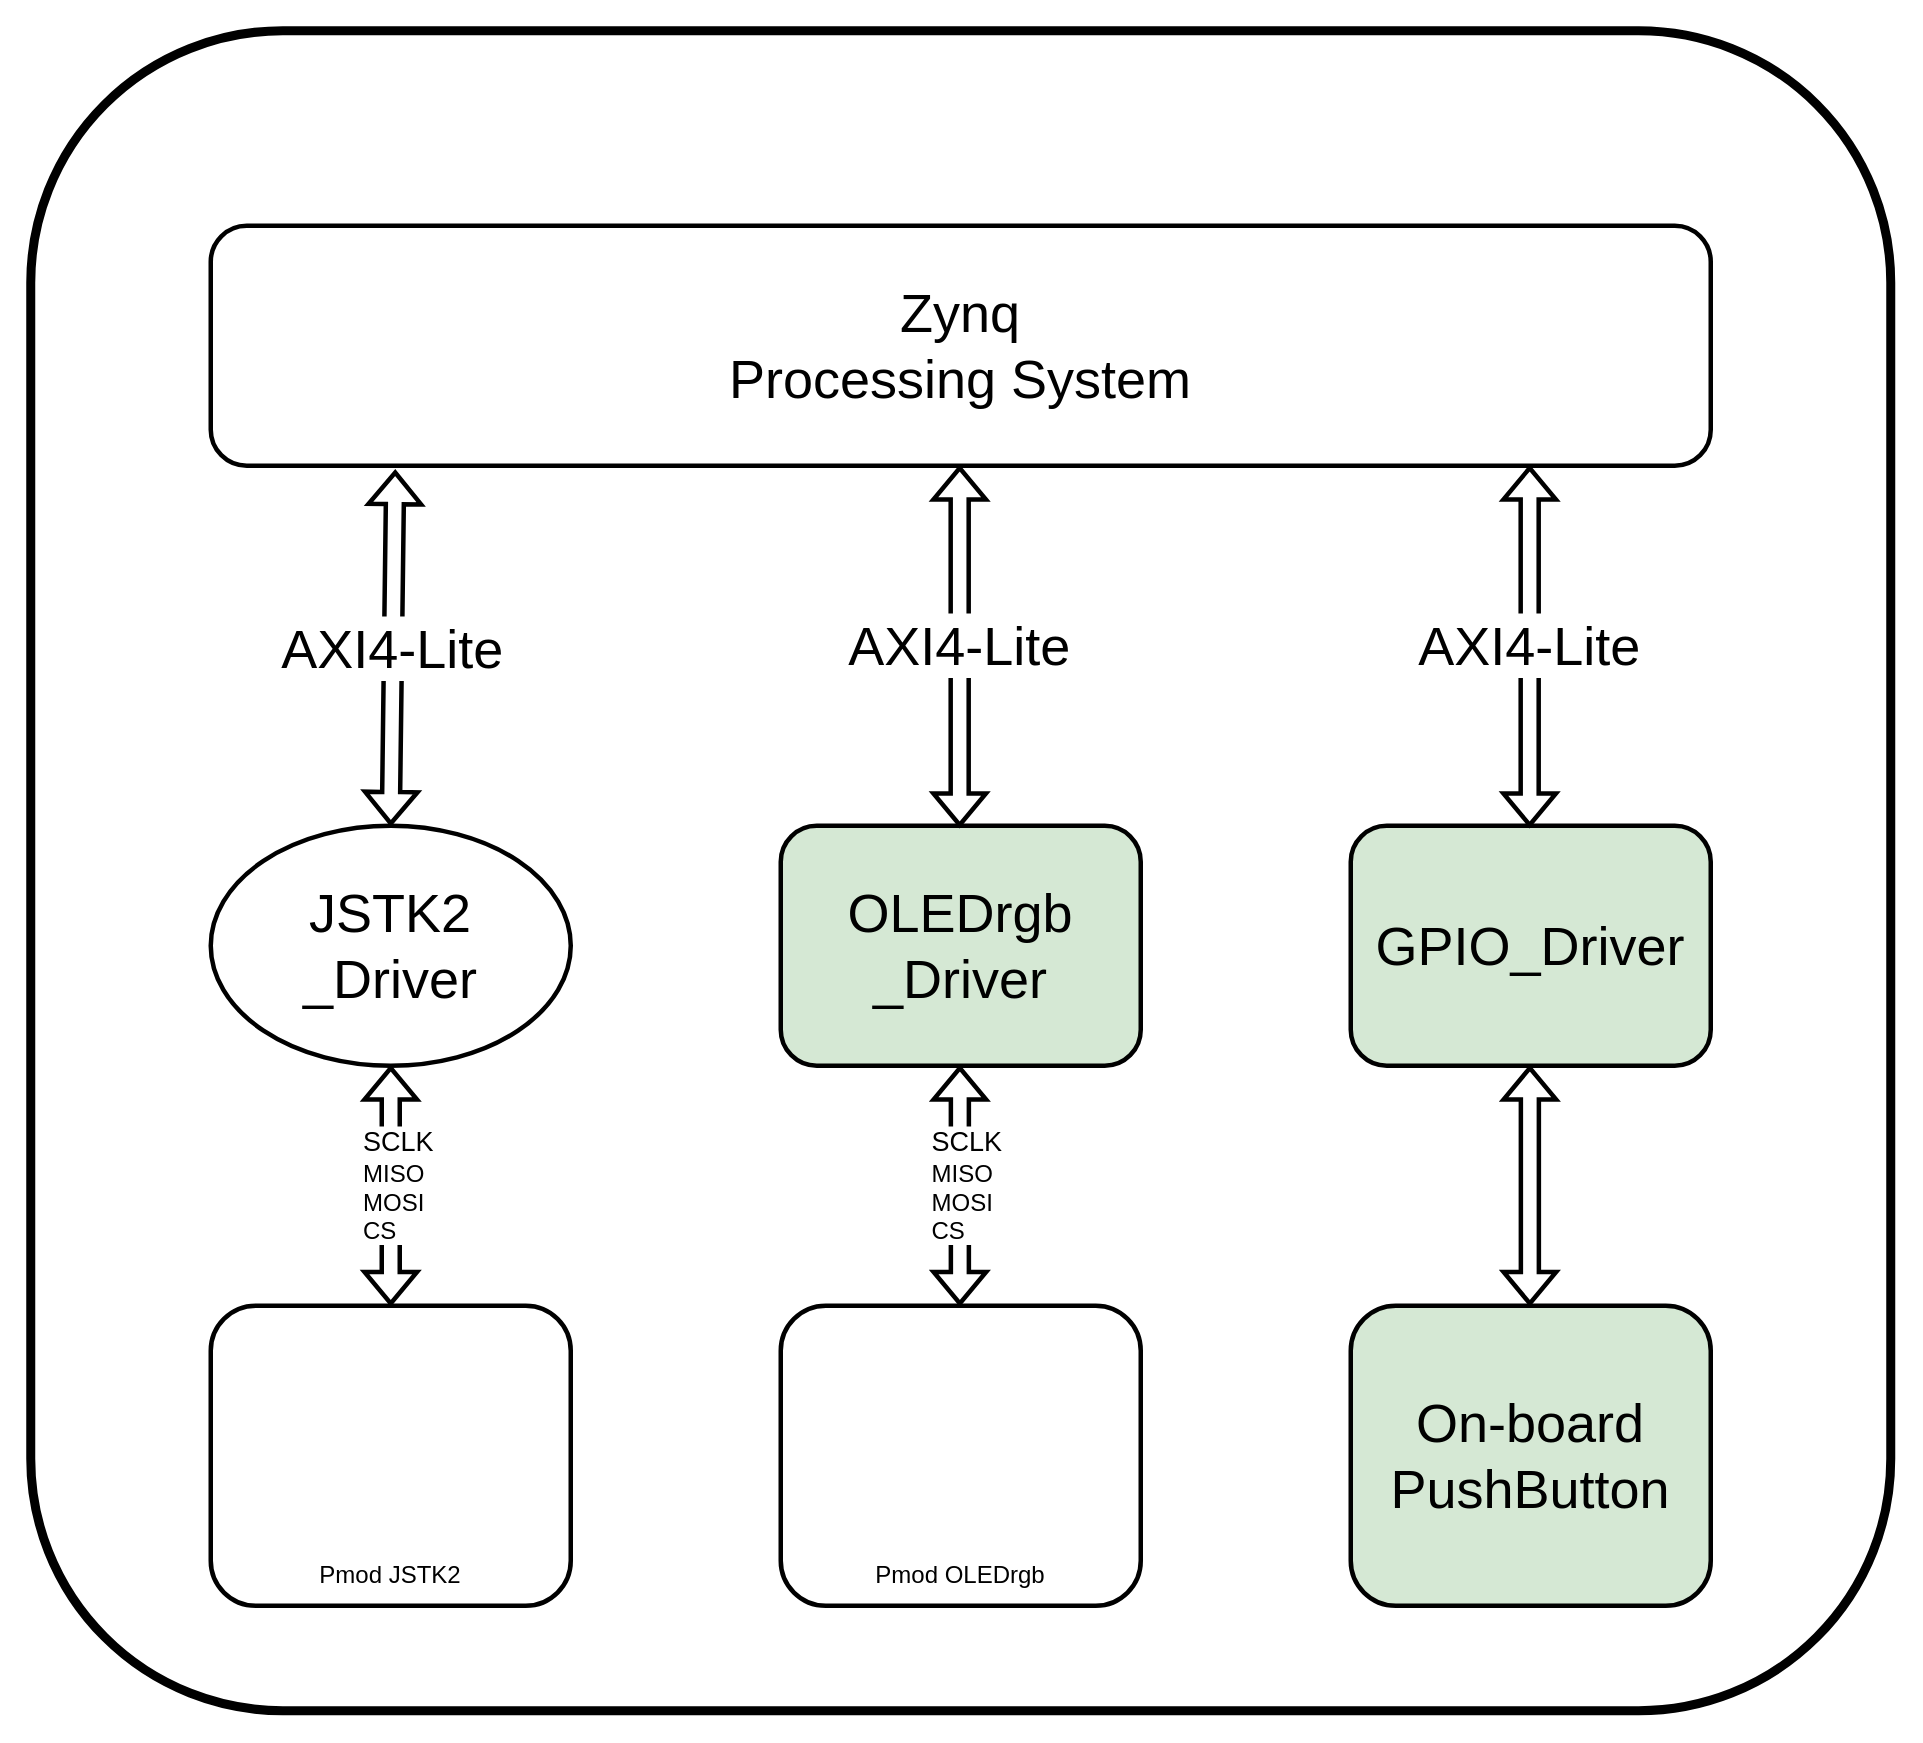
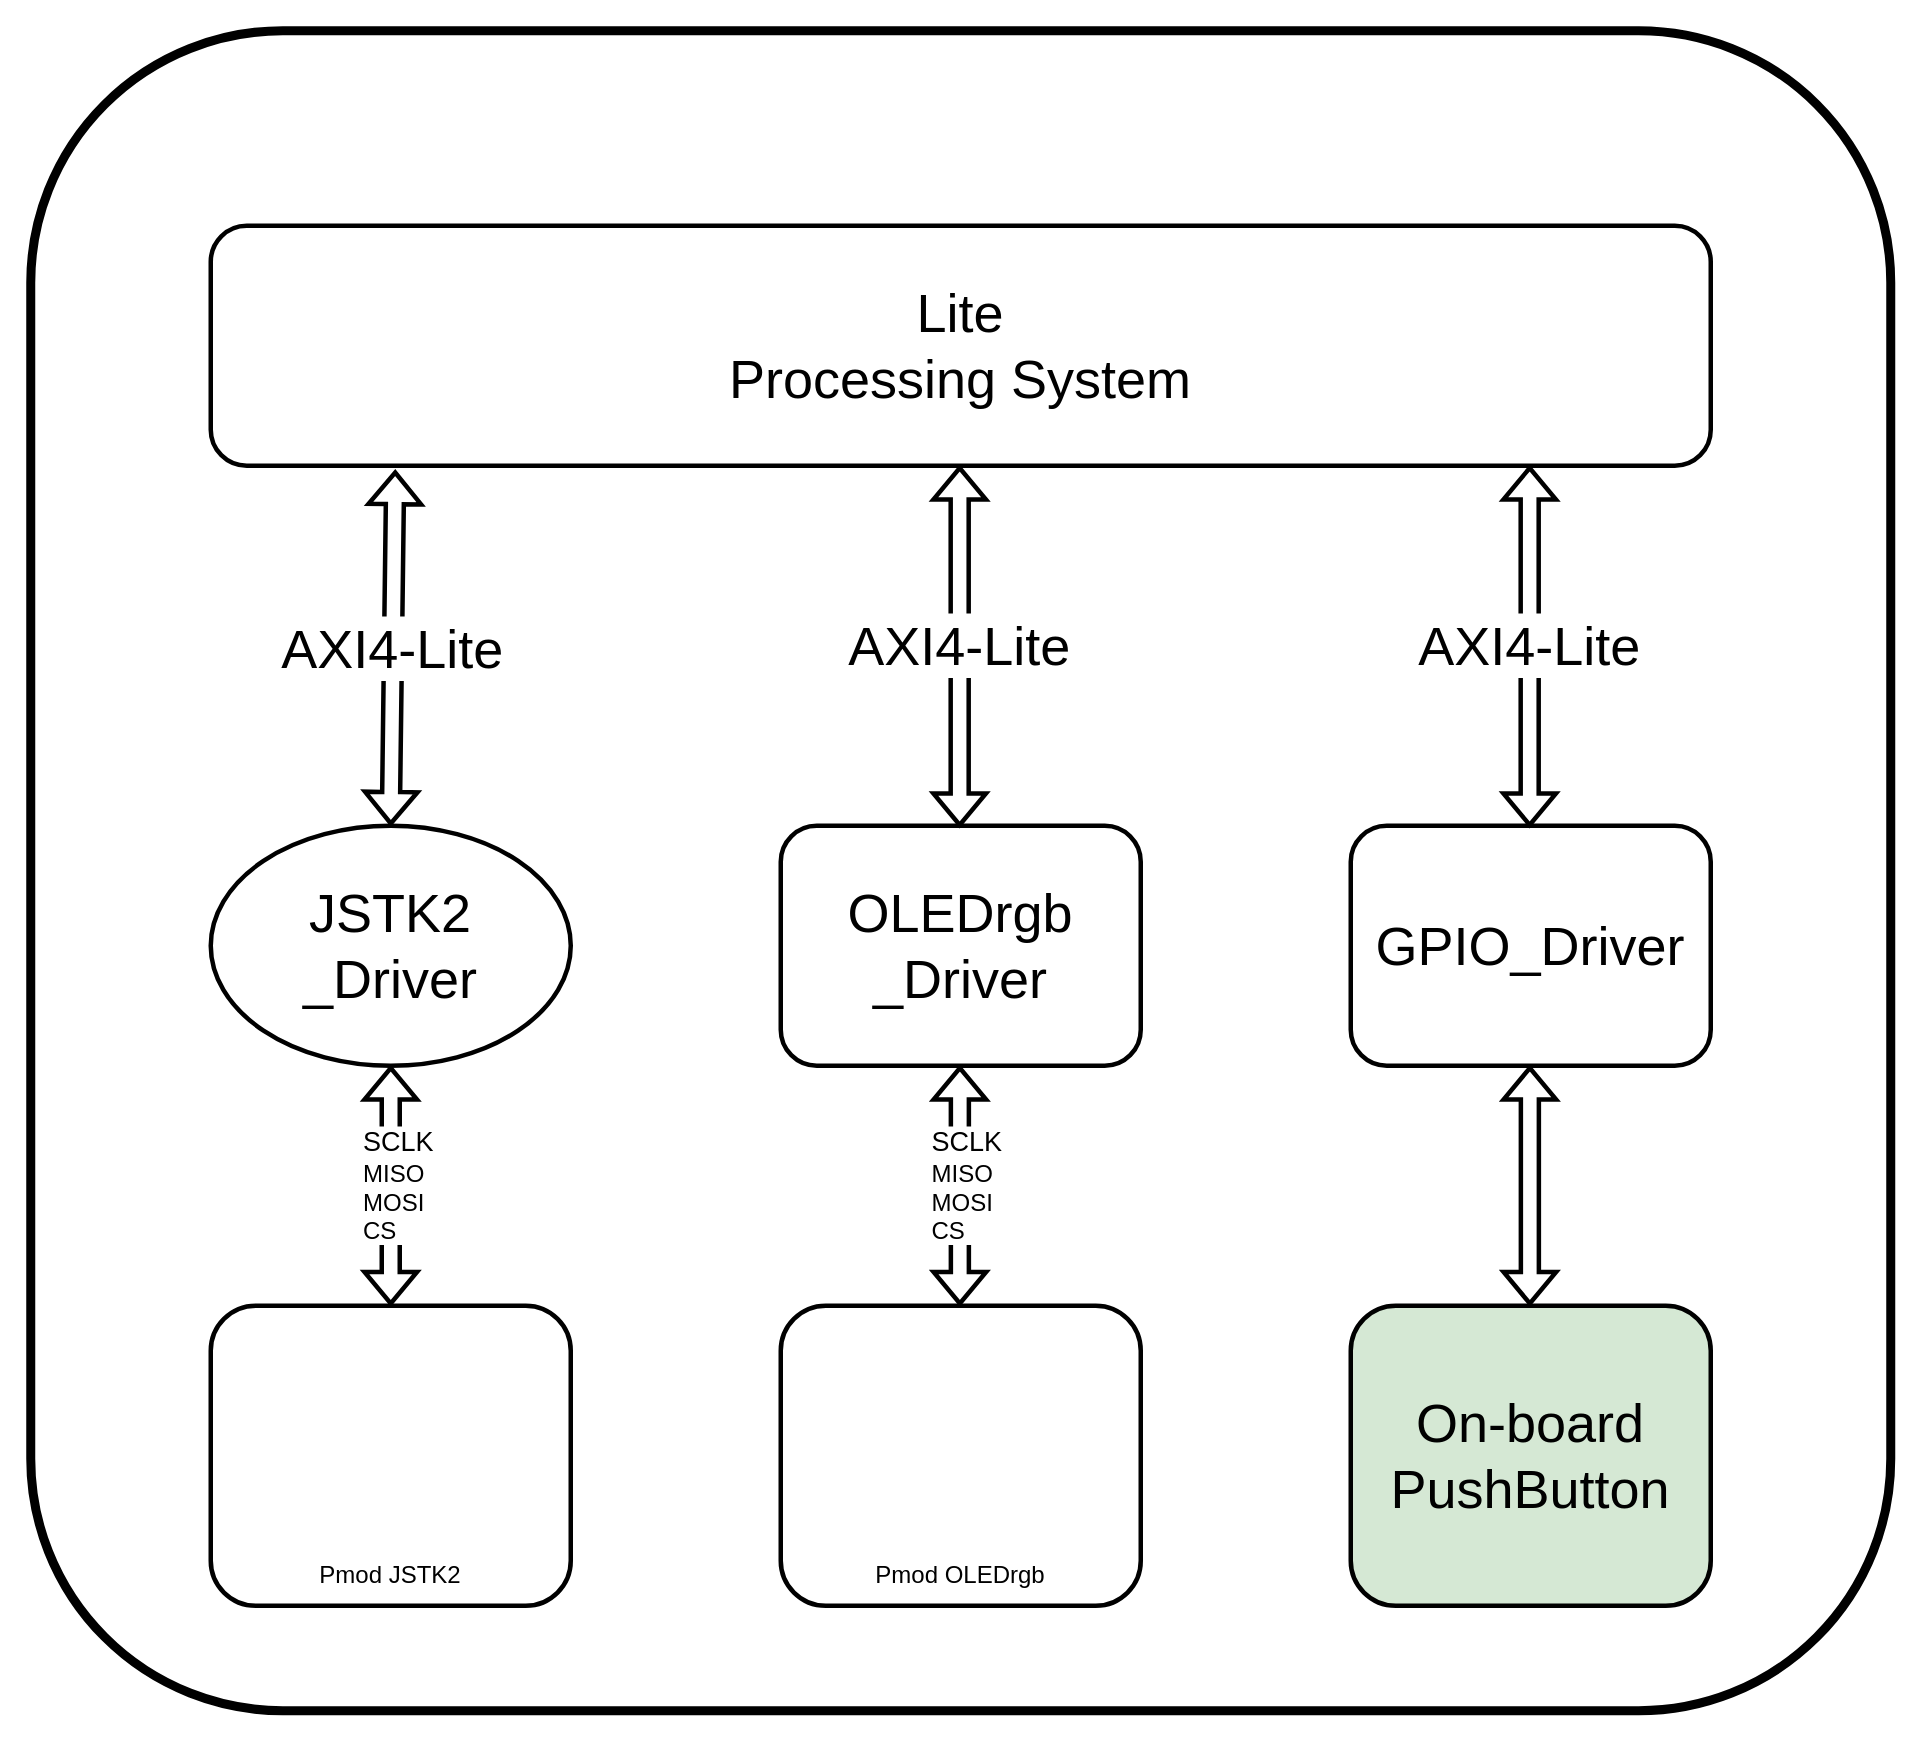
- <mxCell id="13" value="&lt;font style=&quot;font-size: 36px;&quot;&gt;Zynq&lt;/font&gt;&lt;div&gt;&lt;font style=&quot;font-size: 36px;&quot;&gt;Processing System&lt;/font&gt;&lt;/div&gt;" style="rounded=1;whiteSpace=wrap;html=1;strokeWidth=3;align=center;" vertex="1" parent="1"><mxGeometry x="140" y="150" width="1000" height="160" as="geometry" /></mxCell>
+ <mxCell id="13" value="&lt;font style=&quot;font-size: 36px;&quot;&gt;Lite&lt;/font&gt;&lt;div&gt;&lt;font style=&quot;font-size: 36px;&quot;&gt;Processing System&lt;/font&gt;&lt;/div&gt;" style="rounded=1;whiteSpace=wrap;html=1;strokeWidth=3;align=center;" vertex="1" parent="1"><mxGeometry x="140" y="150" width="1000" height="160" as="geometry" /></mxCell>
- <mxCell id="11" value="&lt;font style=&quot;font-size: 36px;&quot;&gt;OLEDrgb&lt;/font&gt;&lt;div&gt;&lt;font style=&quot;font-size: 36px;&quot;&gt;_Driver&lt;/font&gt;&lt;/div&gt;" style="rounded=1;whiteSpace=wrap;html=1;strokeWidth=3;fillColor=#d5e8d4;" vertex="1" parent="1"><mxGeometry x="520" y="550" width="240" height="160" as="geometry" /></mxCell>
+ <mxCell id="11" value="&lt;font style=&quot;font-size: 36px;&quot;&gt;OLEDrgb&lt;/font&gt;&lt;div&gt;&lt;font style=&quot;font-size: 36px;&quot;&gt;_Driver&lt;/font&gt;&lt;/div&gt;" style="rounded=1;whiteSpace=wrap;html=1;strokeWidth=3;" vertex="1" parent="1"><mxGeometry x="520" y="550" width="240" height="160" as="geometry" /></mxCell>
- <mxCell id="18" value="&lt;font style=&quot;font-size: 36px;&quot;&gt;GPIO_Driver&lt;/font&gt;" style="rounded=1;whiteSpace=wrap;html=1;strokeWidth=3;fillColor=#d5e8d4;" vertex="1" parent="1"><mxGeometry x="900" y="550" width="240" height="160" as="geometry" /></mxCell>
+ <mxCell id="18" value="&lt;font style=&quot;font-size: 36px;&quot;&gt;GPIO_Driver&lt;/font&gt;" style="rounded=1;whiteSpace=wrap;html=1;strokeWidth=3;" vertex="1" parent="1"><mxGeometry x="900" y="550" width="240" height="160" as="geometry" /></mxCell>
